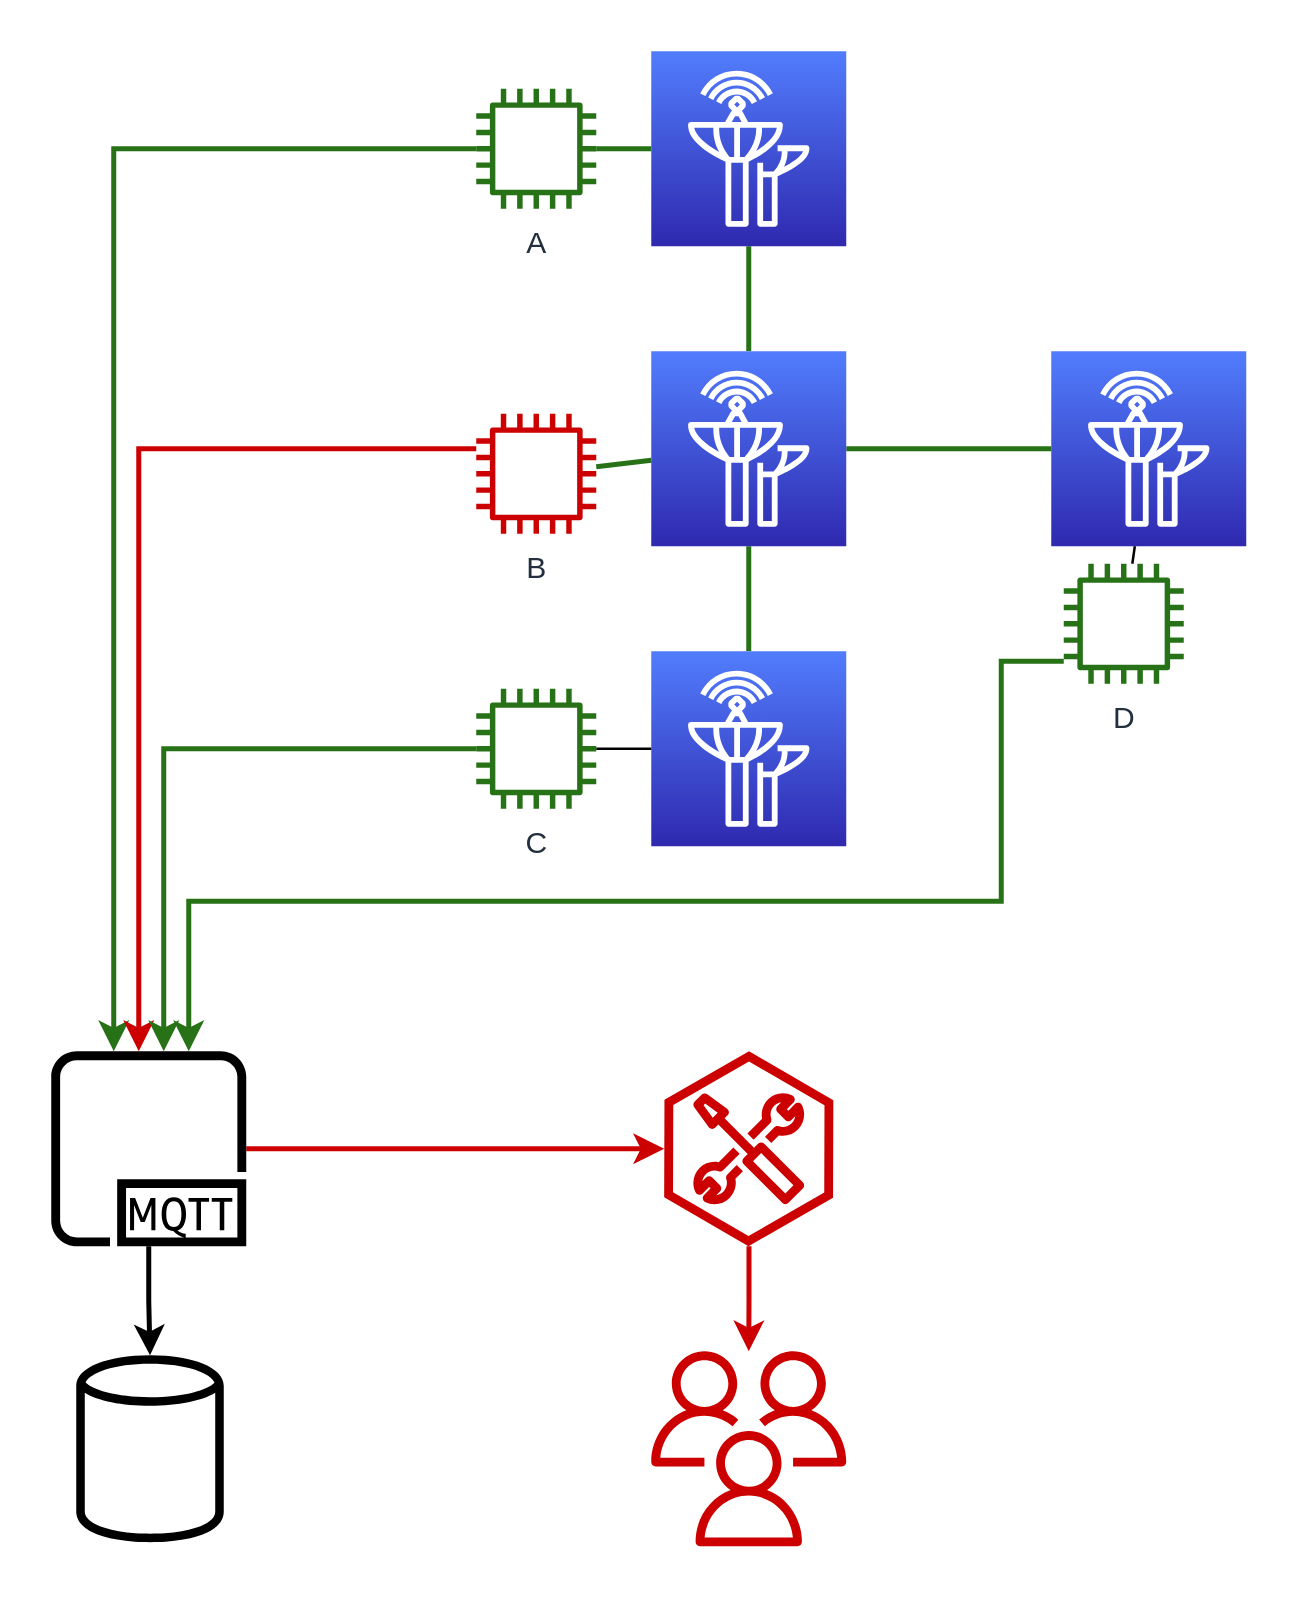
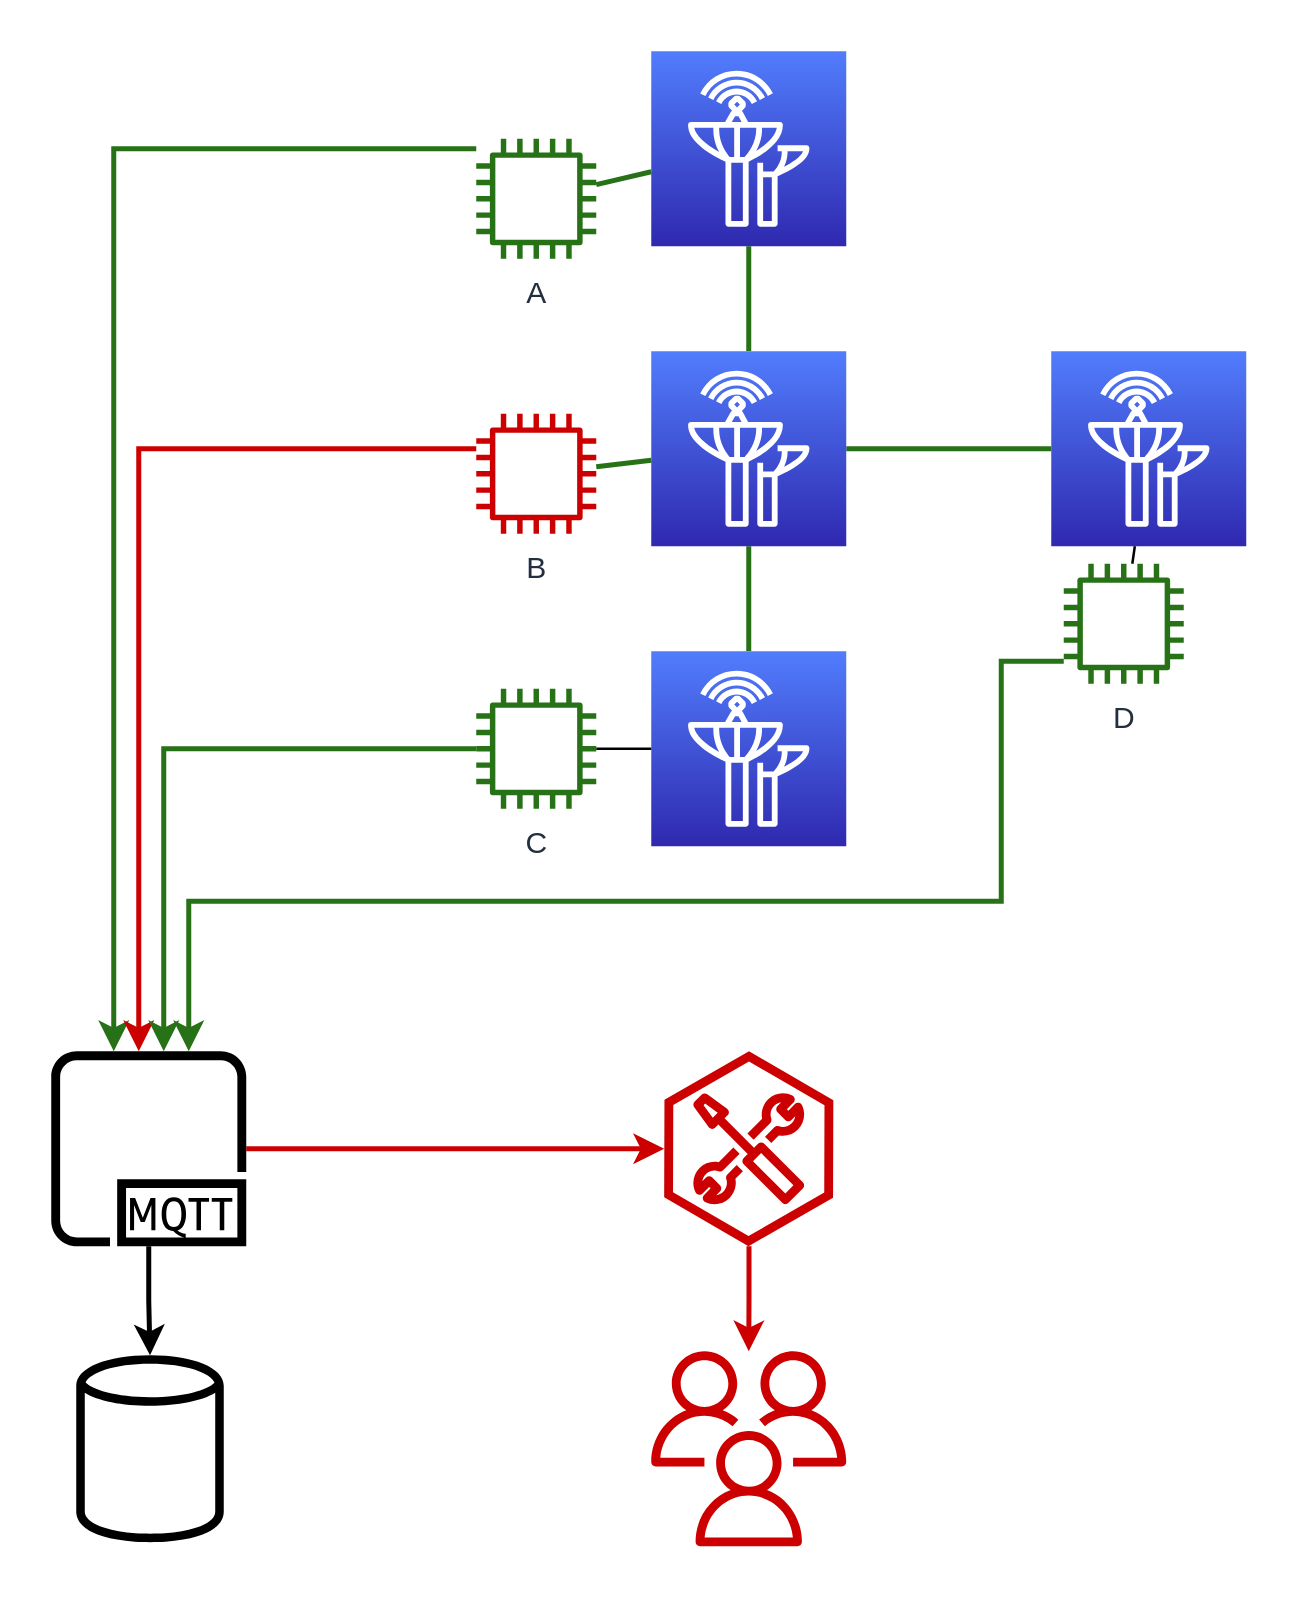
- <mxCell id="14" value="A" style="outlineConnect=0;fontColor=#232F3E;gradientColor=none;strokeColor=none;dashed=0;verticalLabelPosition=bottom;verticalAlign=top;align=center;html=1;fontSize=12;fontStyle=0;aspect=fixed;pointerEvents=1;shape=mxgraph.aws4.instance2;fillColor=#277116;" vertex="1" parent="1"><mxGeometry x="190" y="35" width="48" height="48" as="geometry" /></mxCell>
+ <mxCell id="14" value="A" style="outlineConnect=0;fontColor=#232F3E;gradientColor=none;strokeColor=none;dashed=0;verticalLabelPosition=bottom;verticalAlign=top;align=center;html=1;fontSize=12;fontStyle=0;aspect=fixed;pointerEvents=1;shape=mxgraph.aws4.instance2;fillColor=#277116;" vertex="1" parent="1"><mxGeometry x="190" y="55" width="48" height="48" as="geometry" /></mxCell>
